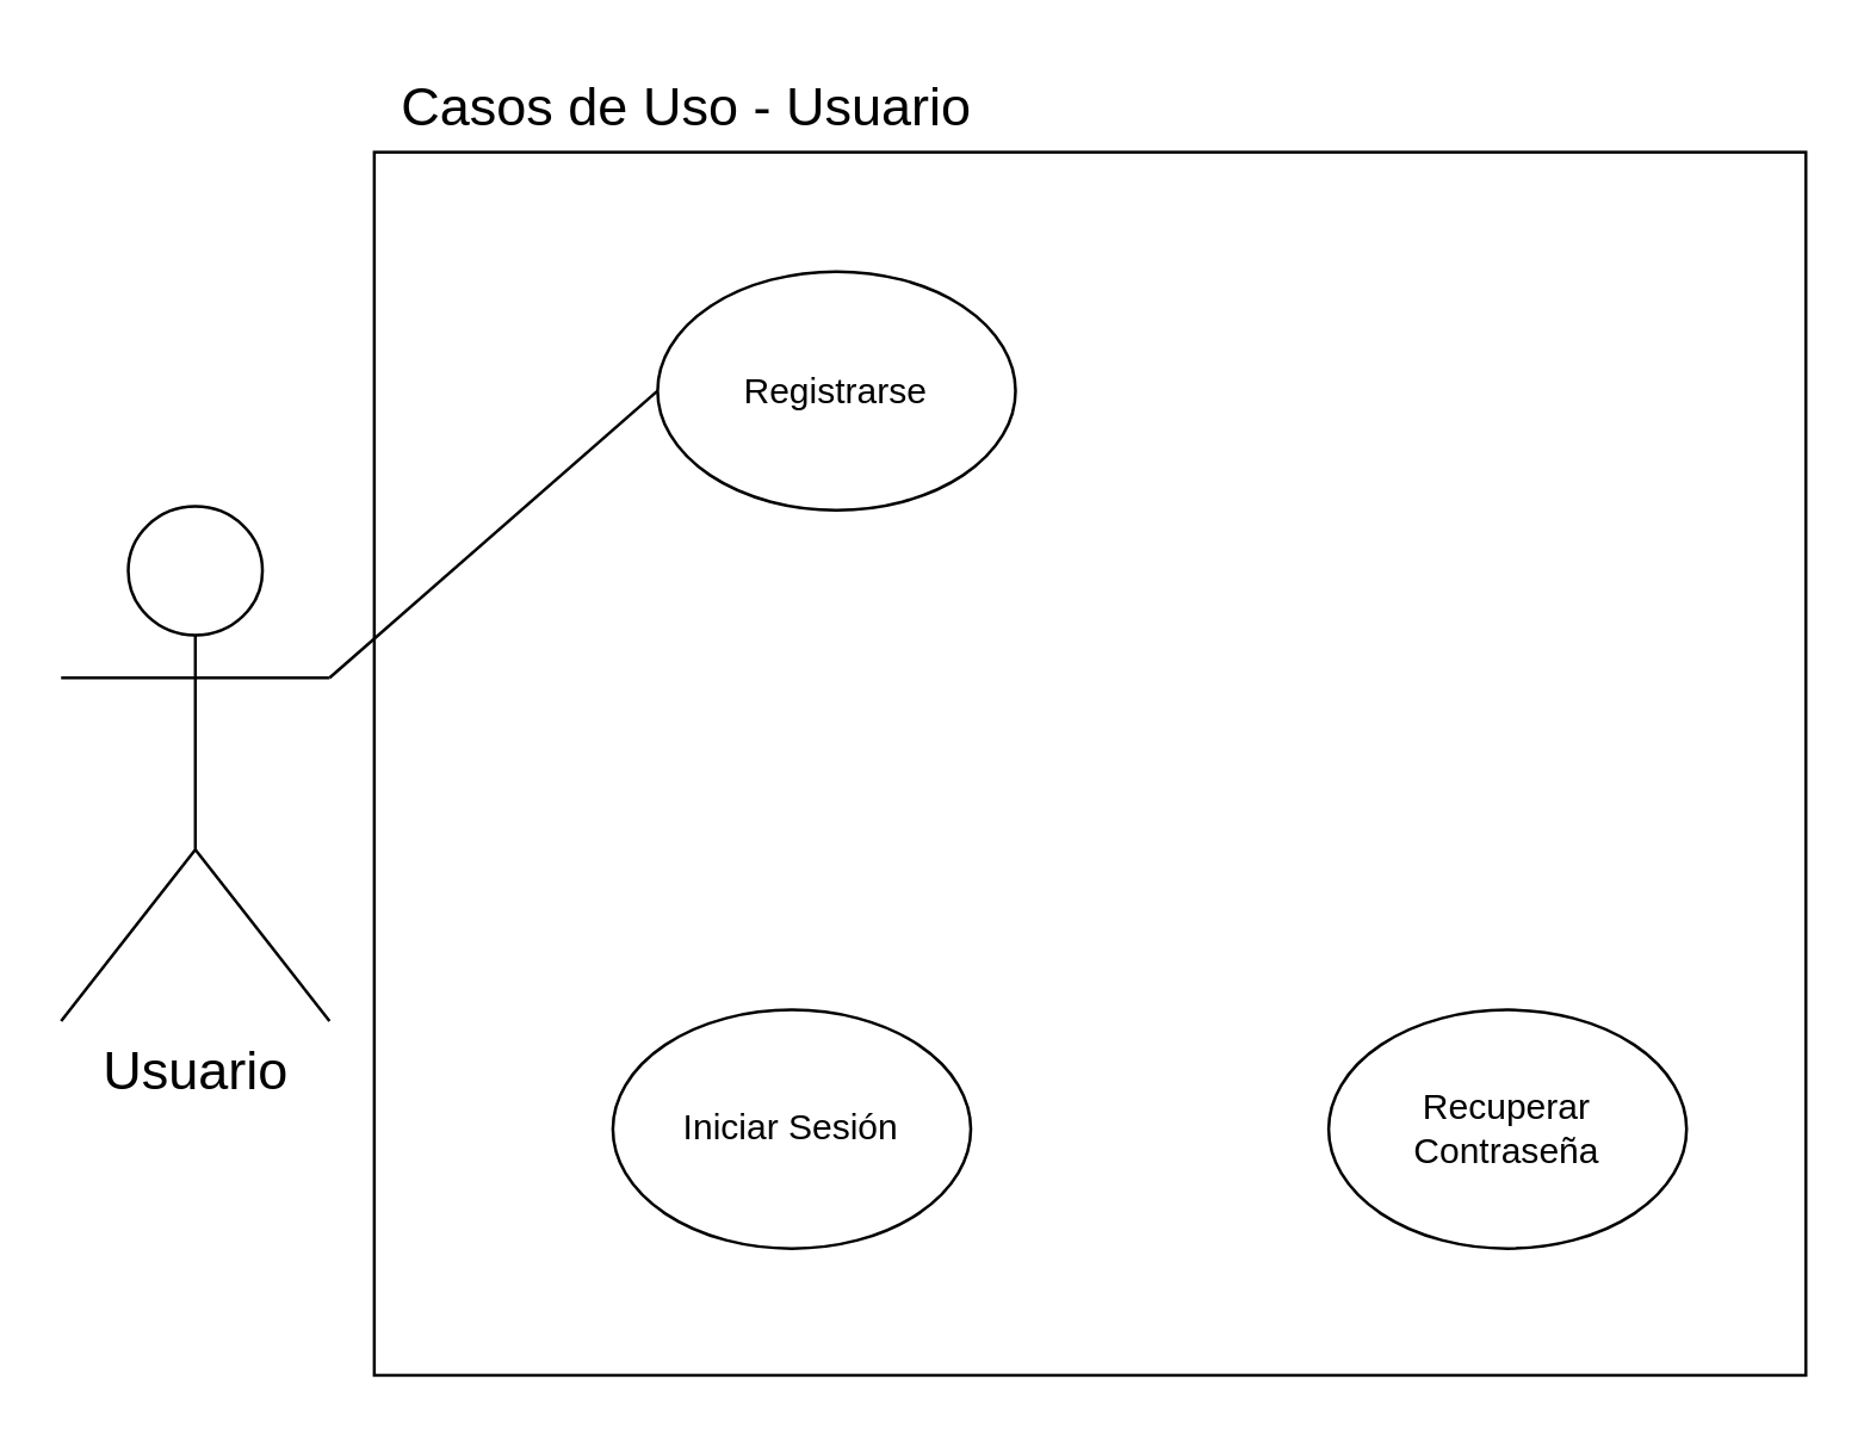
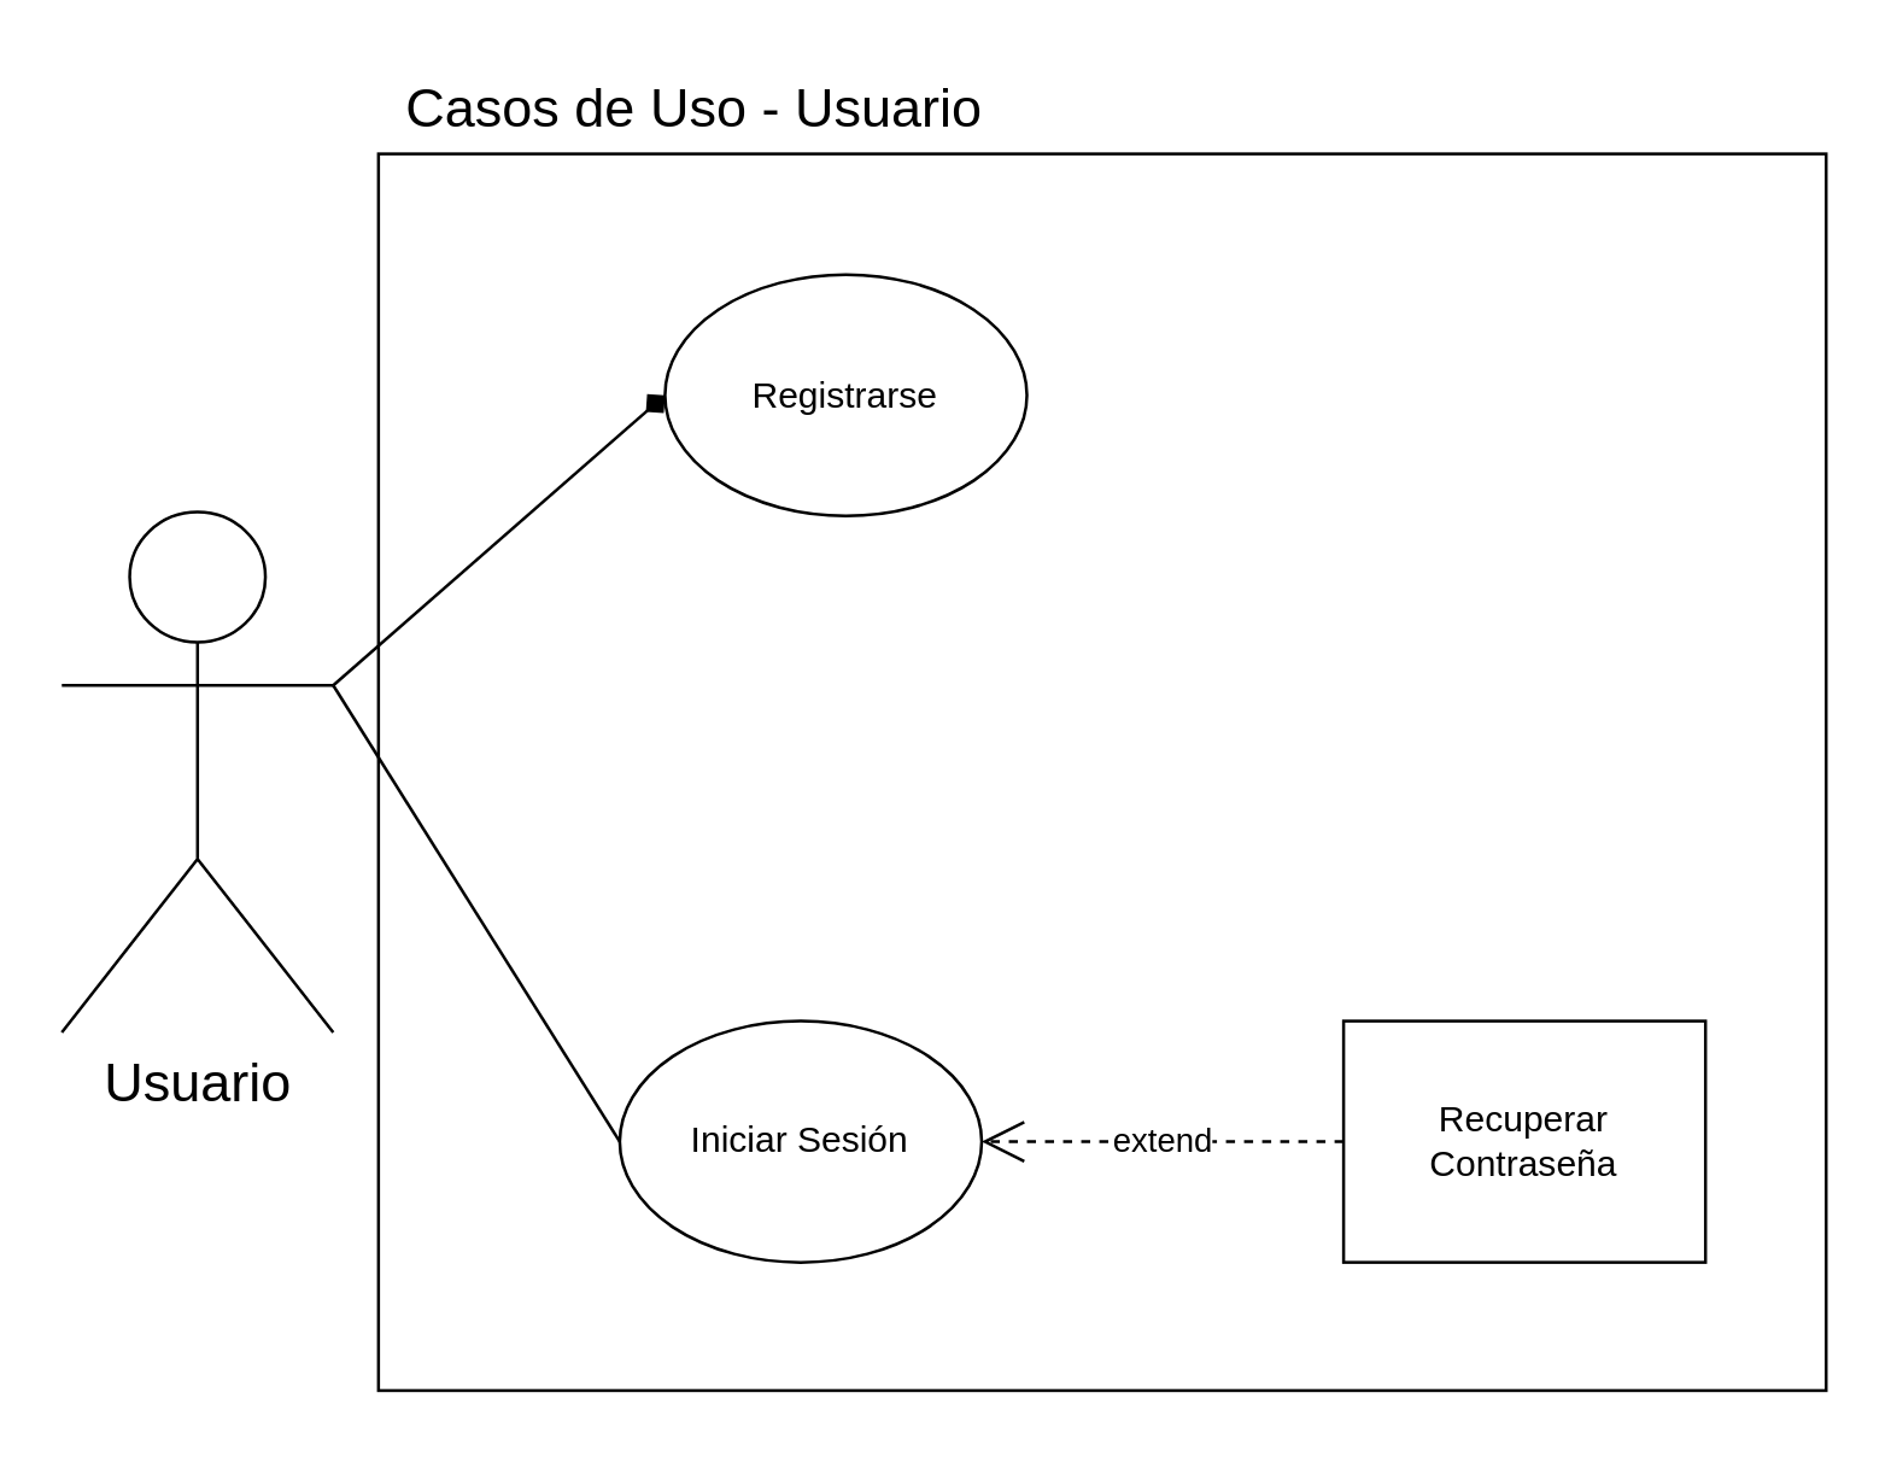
- <mxCell id="7" value="" style="endArrow=none;html=1;rounded=0;exitX=1;exitY=0.333;exitDx=0;exitDy=0;exitPerimeter=0;entryX=0;entryY=0.5;entryDx=0;entryDy=0;" edge="1" parent="1" source="3" target="4"><mxGeometry width="50" height="50" relative="1" as="geometry"><mxPoint x="254" y="288" as="sourcePoint" /><mxPoint x="304" y="238" as="targetPoint" /></mxGeometry></mxCell>
+ <mxCell id="7" value="" style="endArrow=diamond;html=1;rounded=0;exitX=1;exitY=0.333;exitDx=0;exitDy=0;exitPerimeter=0;entryX=0;entryY=0.5;entryDx=0;entryDy=0;" edge="1" parent="1" source="3" target="4"><mxGeometry width="50" height="50" relative="1" as="geometry"><mxPoint x="254" y="288" as="sourcePoint" /><mxPoint x="304" y="238" as="targetPoint" /></mxGeometry></mxCell>
+ <mxCell id="8" value="" style="endArrow=none;html=1;rounded=0;exitX=1;exitY=0.333;exitDx=0;exitDy=0;exitPerimeter=0;entryX=0;entryY=0.5;entryDx=0;entryDy=0;" edge="1" parent="1" source="3" target="5"><mxGeometry width="50" height="50" relative="1" as="geometry"><mxPoint x="254" y="288" as="sourcePoint" /><mxPoint x="304" y="238" as="targetPoint" /></mxGeometry></mxCell>
+ <mxCell id="10" value="extend" style="endArrow=open;endSize=12;dashed=1;html=1;rounded=0;exitX=0;exitY=0.5;exitDx=0;exitDy=0;entryX=1;entryY=0.5;entryDx=0;entryDy=0;" edge="1" parent="1" source="6" target="5"><mxGeometry width="160" relative="1" as="geometry"><mxPoint x="835" y="298" as="sourcePoint" /><mxPoint x="735" y="448" as="targetPoint" /></mxGeometry></mxCell>
- <mxCell id="6" value="Recuperar Contraseña" style="ellipse;whiteSpace=wrap;html=1;align=center;" vertex="1" parent="1"><mxGeometry x="445" y="338" width="120" height="80" as="geometry" /></mxCell>
+ <mxCell id="6" value="Recuperar Contraseña" style="whiteSpace=wrap;html=1;align=center;rounded=0;" vertex="1" parent="1"><mxGeometry x="445" y="338" width="120" height="80" as="geometry" /></mxCell>
